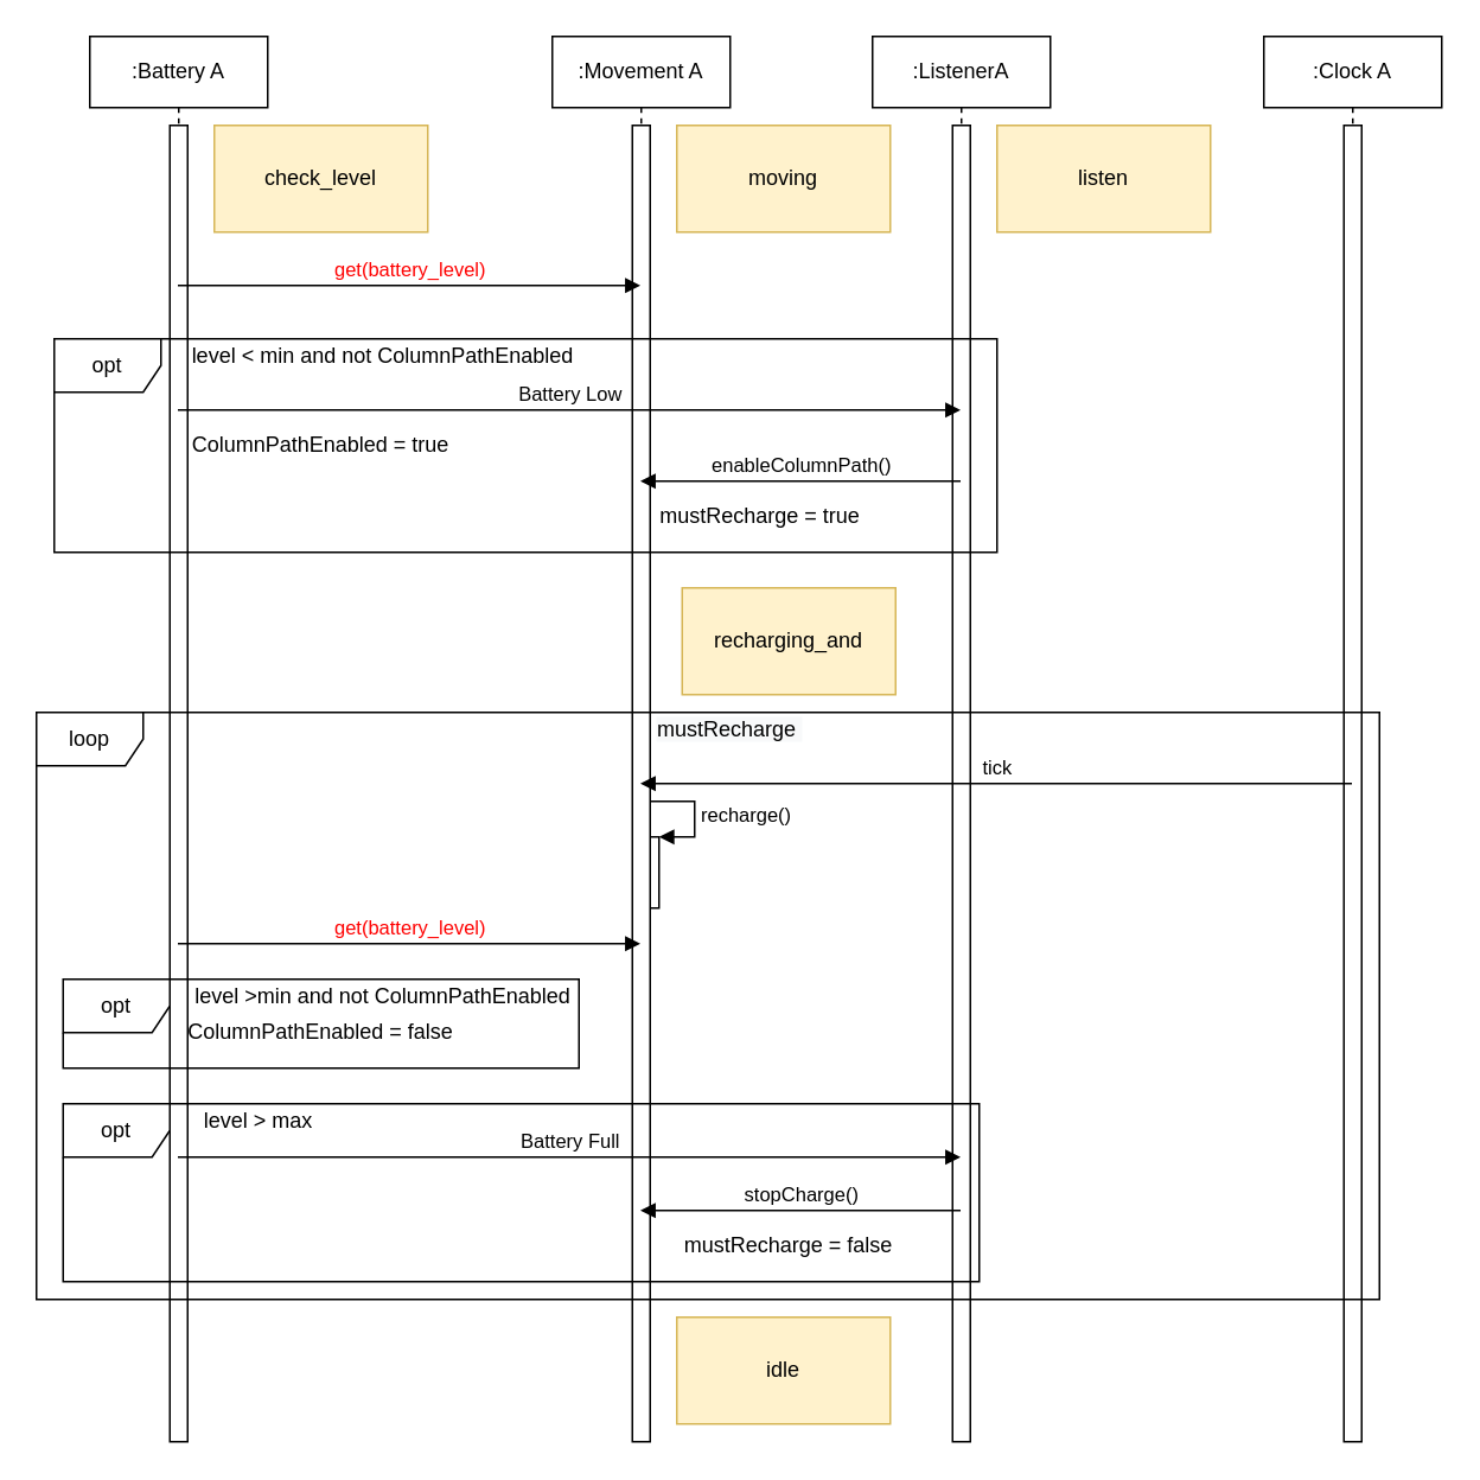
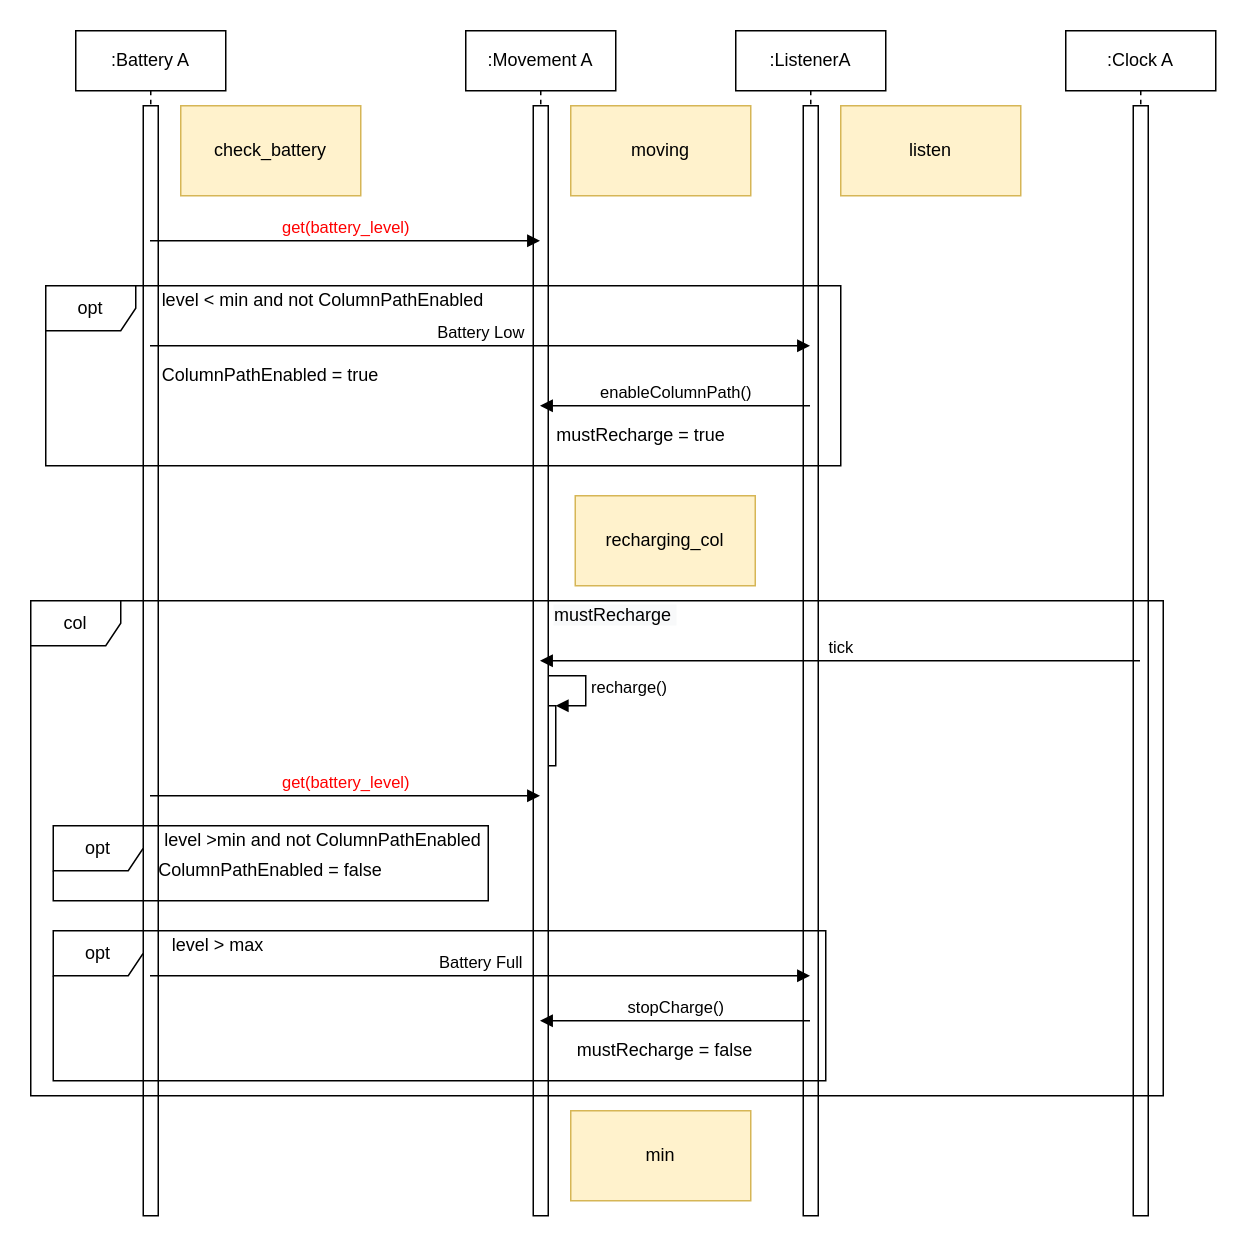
- <mxCell id="13" value="check_level" style="rounded=0;whiteSpace=wrap;html=1;fillColor=#fff2cc;strokeColor=#d6b656;" vertex="1" parent="1"><mxGeometry x="120" y="70" width="120" height="60" as="geometry" /></mxCell>
+ <mxCell id="13" value="check_battery" style="rounded=0;whiteSpace=wrap;html=1;fillColor=#fff2cc;strokeColor=#d6b656;" vertex="1" parent="1"><mxGeometry x="120" y="70" width="120" height="60" as="geometry" /></mxCell>
- <mxCell id="23" value="recharging_and" style="rounded=0;whiteSpace=wrap;html=1;fillColor=#fff2cc;strokeColor=#d6b656;" vertex="1" parent="1"><mxGeometry x="383" y="330" width="120" height="60" as="geometry" /></mxCell>
+ <mxCell id="23" value="recharging_col" style="rounded=0;whiteSpace=wrap;html=1;fillColor=#fff2cc;strokeColor=#d6b656;" vertex="1" parent="1"><mxGeometry x="383" y="330" width="120" height="60" as="geometry" /></mxCell>
- <mxCell id="34" value="loop" style="shape=umlFrame;whiteSpace=wrap;html=1;" vertex="1" parent="1"><mxGeometry x="20" y="400" width="755" height="330" as="geometry" /></mxCell>
+ <mxCell id="34" value="col" style="shape=umlFrame;whiteSpace=wrap;html=1;" vertex="1" parent="1"><mxGeometry x="20" y="400" width="755" height="330" as="geometry" /></mxCell>
- <mxCell id="35" value="idle" style="rounded=0;whiteSpace=wrap;html=1;fillColor=#fff2cc;strokeColor=#d6b656;" vertex="1" parent="1"><mxGeometry x="380" y="740" width="120" height="60" as="geometry" /></mxCell>
+ <mxCell id="35" value="min" style="rounded=0;whiteSpace=wrap;html=1;fillColor=#fff2cc;strokeColor=#d6b656;" vertex="1" parent="1"><mxGeometry x="380" y="740" width="120" height="60" as="geometry" /></mxCell>
